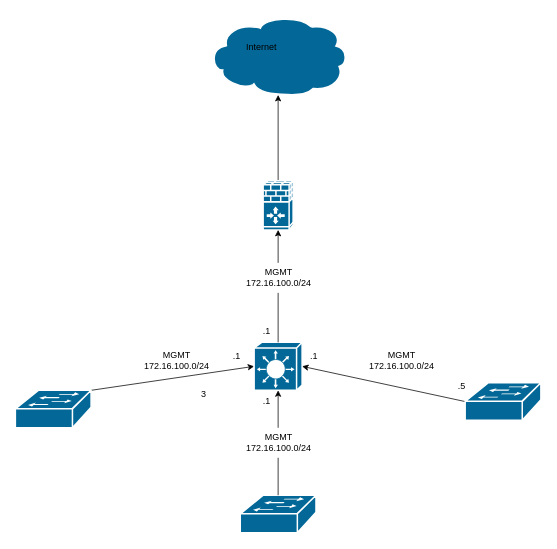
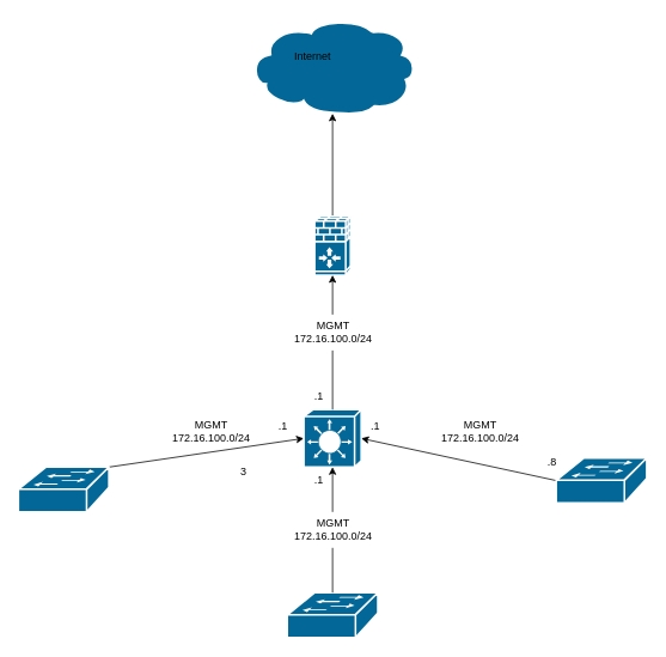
- <mxCell id="20" value="&lt;font style=&quot;vertical-align: inherit;&quot;&gt;&lt;font style=&quot;vertical-align: inherit;&quot;&gt;&lt;font style=&quot;vertical-align: inherit;&quot;&gt;&lt;font style=&quot;vertical-align: inherit;&quot;&gt;.5&lt;/font&gt;&lt;/font&gt;&lt;/font&gt;&lt;/font&gt;" style="text;html=1;resizable=0;autosize=1;align=center;verticalAlign=middle;points=[];fillColor=none;strokeColor=none;rounded=0;" vertex="1" parent="1"><mxGeometry x="600" y="500" width="30" height="30" as="geometry" /></mxCell>
+ <mxCell id="20" value="&lt;font style=&quot;vertical-align: inherit;&quot;&gt;&lt;font style=&quot;vertical-align: inherit;&quot;&gt;&lt;font style=&quot;vertical-align: inherit;&quot;&gt;&lt;font style=&quot;vertical-align: inherit;&quot;&gt;.8&lt;/font&gt;&lt;/font&gt;&lt;/font&gt;&lt;/font&gt;" style="text;html=1;resizable=0;autosize=1;align=center;verticalAlign=middle;points=[];fillColor=none;strokeColor=none;rounded=0;" vertex="1" parent="1"><mxGeometry x="600" y="500" width="30" height="30" as="geometry" /></mxCell>
